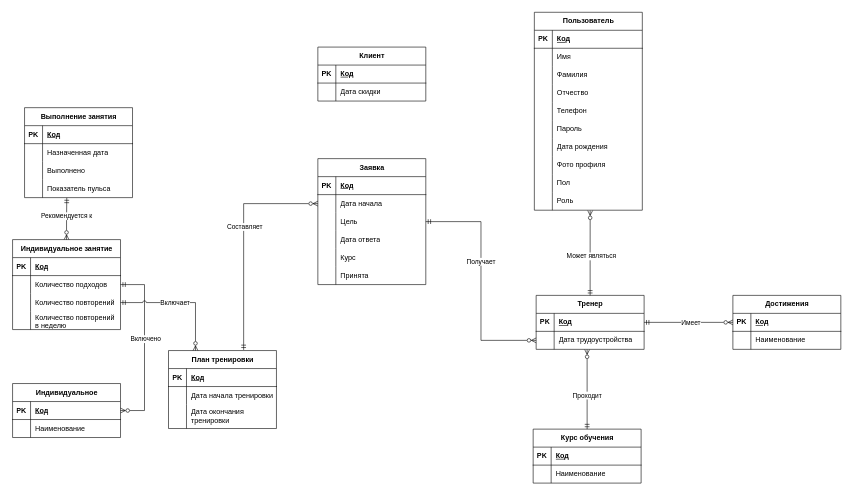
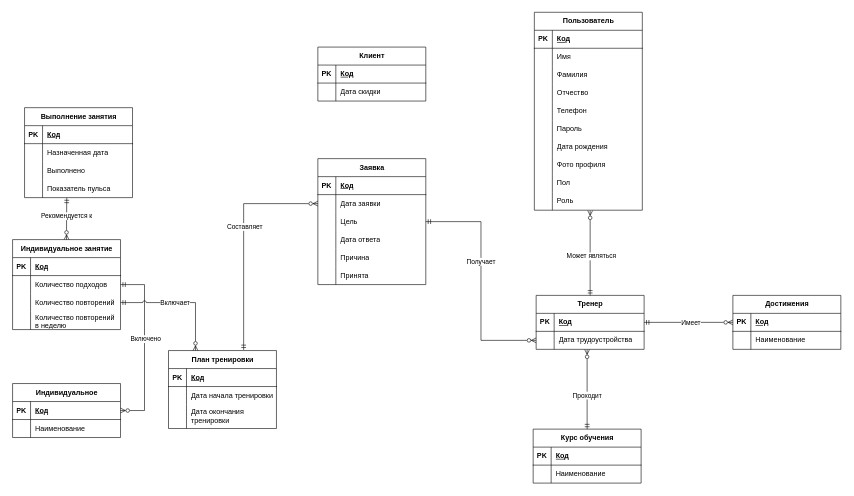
- <mxCell id="48" value="Дата начала" style="shape=partialRectangle;connectable=0;fillColor=none;top=0;left=0;bottom=0;right=0;align=left;spacingLeft=6;overflow=hidden;whiteSpace=wrap;html=1;" vertex="1" parent="46"><mxGeometry x="30" width="150" height="30" as="geometry"><mxRectangle width="150" height="30" as="alternateBounds" /></mxGeometry></mxCell>
+ <mxCell id="48" value="Дата заявки" style="shape=partialRectangle;connectable=0;fillColor=none;top=0;left=0;bottom=0;right=0;align=left;spacingLeft=6;overflow=hidden;whiteSpace=wrap;html=1;" vertex="1" parent="46"><mxGeometry x="30" width="150" height="30" as="geometry"><mxRectangle width="150" height="30" as="alternateBounds" /></mxGeometry></mxCell>
- <mxCell id="57" value="Курс" style="shape=partialRectangle;connectable=0;fillColor=none;top=0;left=0;bottom=0;right=0;align=left;spacingLeft=6;overflow=hidden;whiteSpace=wrap;html=1;" vertex="1" parent="55"><mxGeometry x="30" width="150" height="30" as="geometry"><mxRectangle width="150" height="30" as="alternateBounds" /></mxGeometry></mxCell>
+ <mxCell id="57" value="Причина" style="shape=partialRectangle;connectable=0;fillColor=none;top=0;left=0;bottom=0;right=0;align=left;spacingLeft=6;overflow=hidden;whiteSpace=wrap;html=1;" vertex="1" parent="55"><mxGeometry x="30" width="150" height="30" as="geometry"><mxRectangle width="150" height="30" as="alternateBounds" /></mxGeometry></mxCell>
